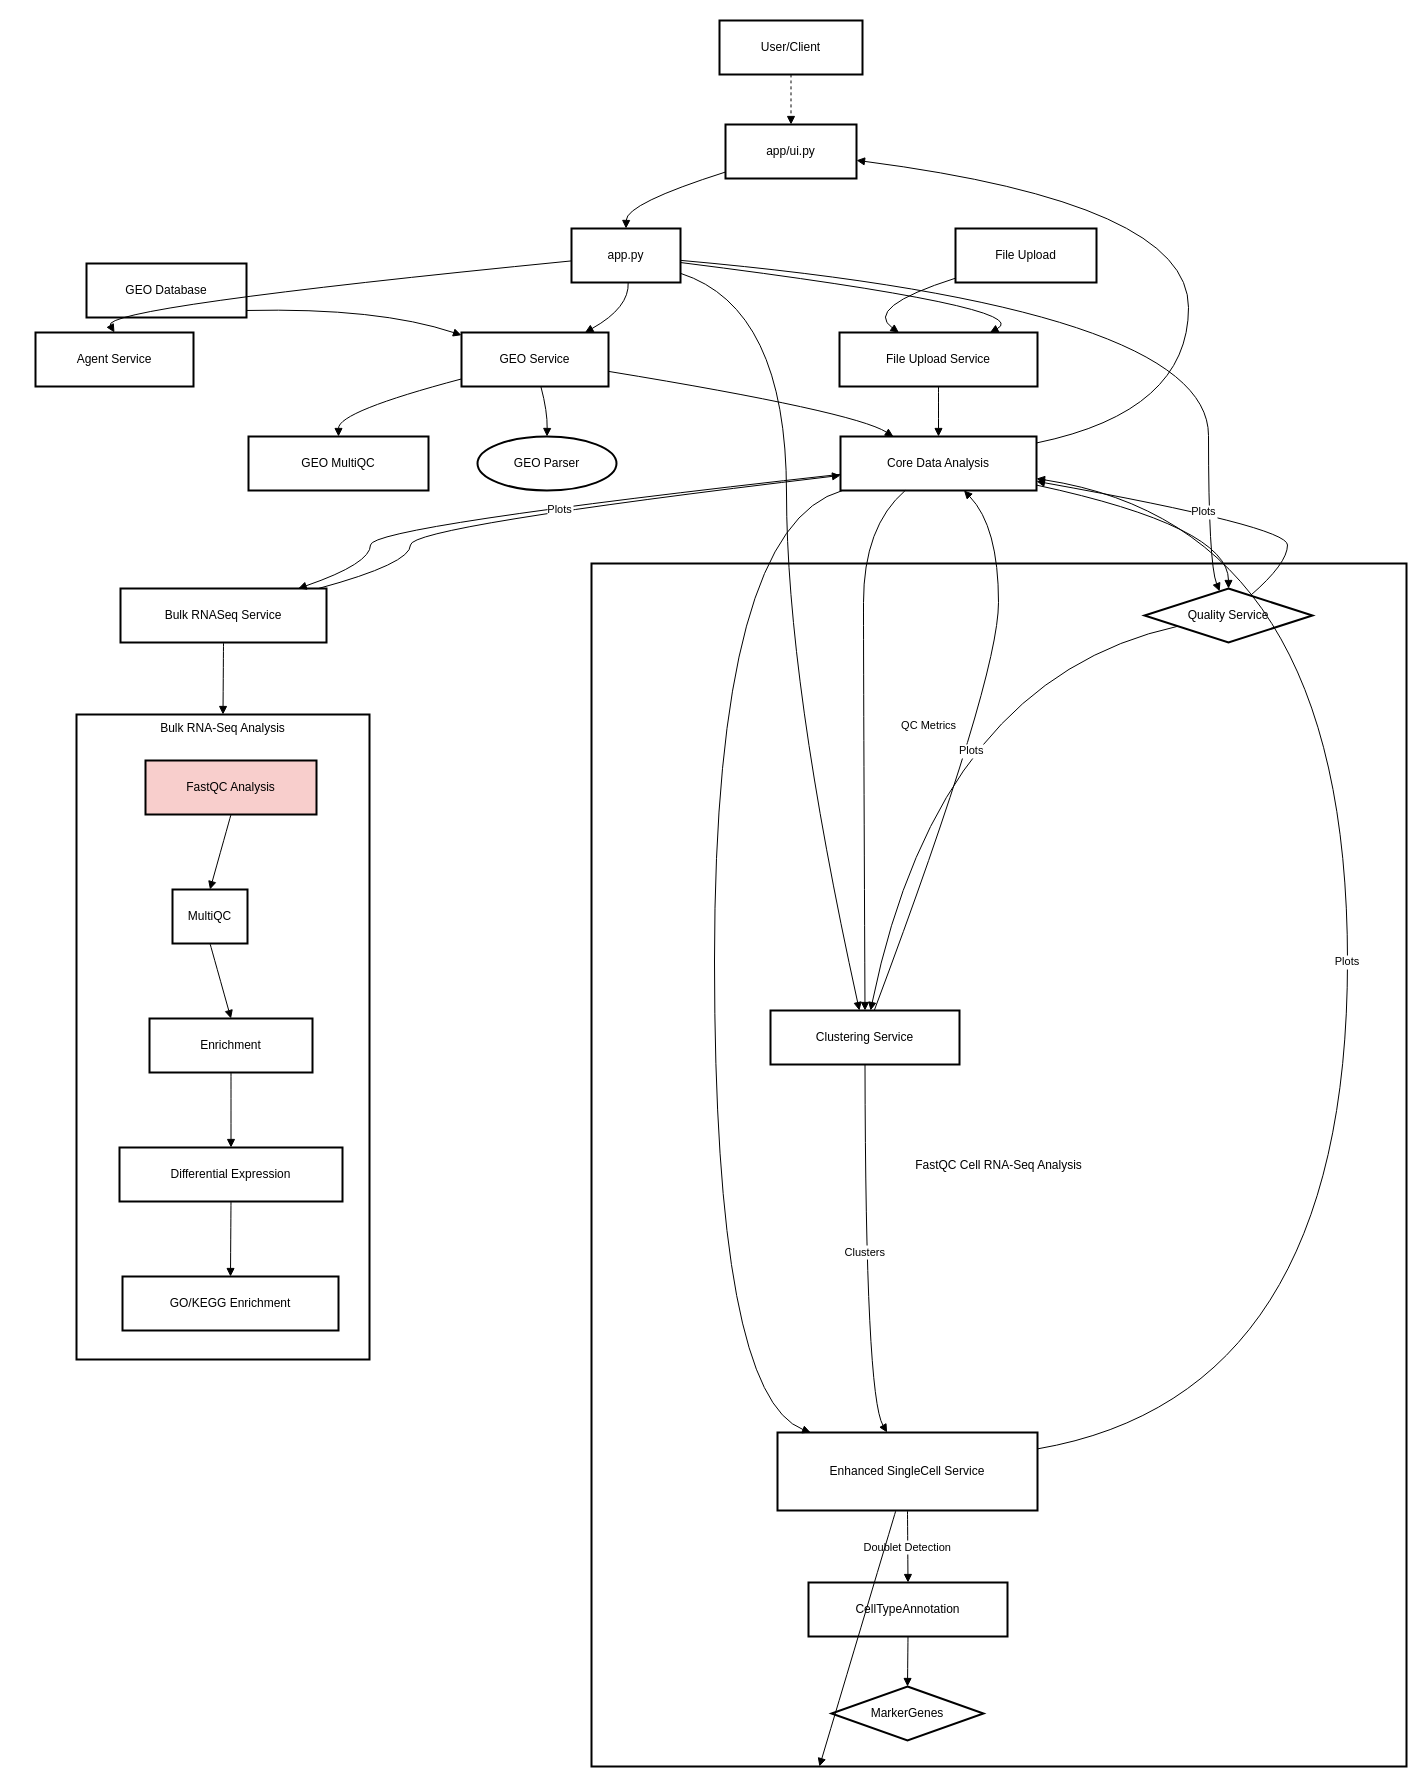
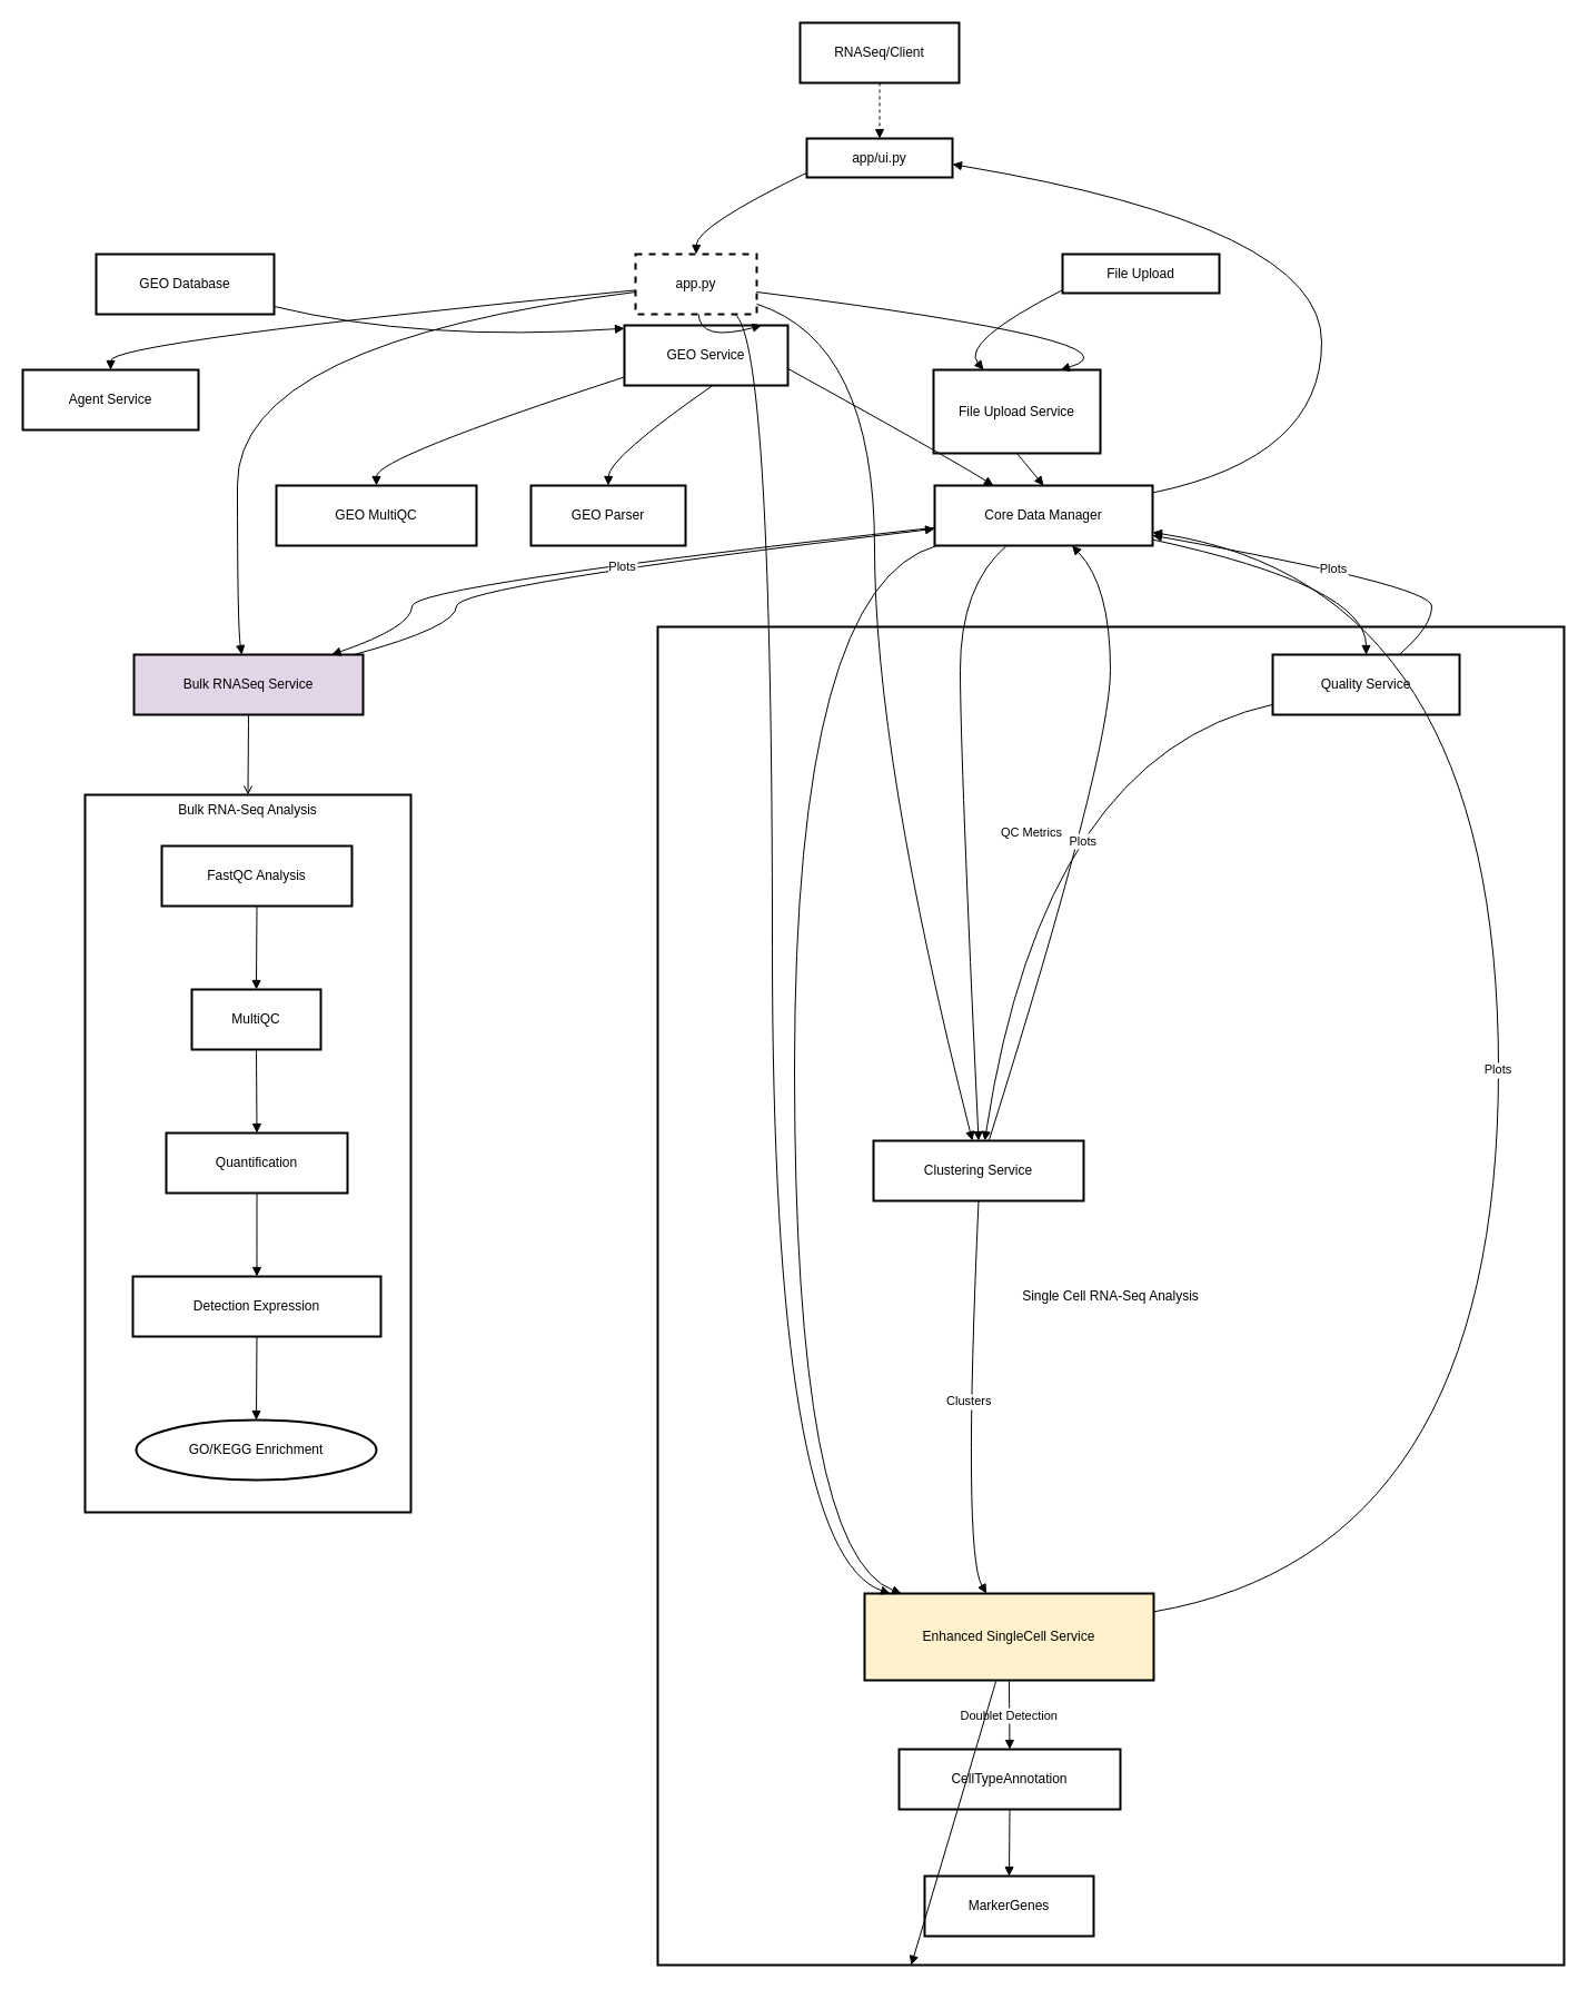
- <mxCell id="13" value="User/Client" style="whiteSpace=wrap;strokeWidth=2;" vertex="1" parent="1"><mxGeometry x="719" y="20" width="143" height="54" as="geometry" /></mxCell>
+ <mxCell id="13" value="RNASeq/Client" style="whiteSpace=wrap;strokeWidth=2;" vertex="1" parent="1"><mxGeometry x="719" y="20" width="143" height="54" as="geometry" /></mxCell>
- <mxCell id="14" value="app/ui.py" style="whiteSpace=wrap;strokeWidth=2;" vertex="1" parent="1"><mxGeometry x="725" y="124" width="131" height="54" as="geometry" /></mxCell>
+ <mxCell id="14" value="app/ui.py" style="whiteSpace=wrap;strokeWidth=2;" vertex="1" parent="1"><mxGeometry x="725" y="124" width="131" height="35" as="geometry" /></mxCell>
- <mxCell id="15" value="app.py" style="whiteSpace=wrap;strokeWidth=2;" vertex="1" parent="1"><mxGeometry x="571" y="228" width="109" height="54" as="geometry" /></mxCell>
+ <mxCell id="15" value="app.py" style="whiteSpace=wrap;strokeWidth=2;dashed=1;" vertex="1" parent="1"><mxGeometry x="571" y="228" width="109" height="54" as="geometry" /></mxCell>
- <mxCell id="20" value="File Upload" style="whiteSpace=wrap;strokeWidth=2;" vertex="1" parent="1"><mxGeometry x="955" y="228" width="141" height="54" as="geometry" /></mxCell>
+ <mxCell id="20" value="File Upload" style="whiteSpace=wrap;strokeWidth=2;" vertex="1" parent="1"><mxGeometry x="955" y="228" width="141" height="35" as="geometry" /></mxCell>
- <mxCell id="18" value="GEO Database" style="whiteSpace=wrap;strokeWidth=2;" vertex="1" parent="1"><mxGeometry x="86" y="263" width="160" height="54" as="geometry" /></mxCell>
+ <mxCell id="18" value="GEO Database" style="whiteSpace=wrap;strokeWidth=2;" vertex="1" parent="1"><mxGeometry x="86" y="228" width="160" height="54" as="geometry" /></mxCell>
- <mxCell id="36" value="" style="curved=1;startArrow=none;endArrow=block;exitX=1;exitY=0.59;entryX=0.44;entryY=-0.01;rounded=0;" edge="1" parent="1" source="15" target="22"><mxGeometry relative="1" as="geometry"><Array as="points"><mxPoint x="1208" y="307" /><mxPoint x="1208" y="563" /></Array></mxGeometry></mxCell>
- <mxCell id="16" value="Agent Service" style="whiteSpace=wrap;strokeWidth=2;" vertex="1" parent="1"><mxGeometry x="35" y="332" width="158" height="54" as="geometry" /></mxCell>
+ <mxCell id="16" value="Agent Service" style="whiteSpace=wrap;strokeWidth=2;" vertex="1" parent="1"><mxGeometry x="20" y="332" width="158" height="54" as="geometry" /></mxCell>
- <mxCell id="19" value="GEO Service" style="whiteSpace=wrap;strokeWidth=2;" vertex="1" parent="1"><mxGeometry x="461" y="332" width="147" height="54" as="geometry" /></mxCell>
+ <mxCell id="19" value="GEO Service" style="whiteSpace=wrap;strokeWidth=2;" vertex="1" parent="1"><mxGeometry x="561" y="292" width="147" height="54" as="geometry" /></mxCell>
- <mxCell id="21" value="File Upload Service" style="whiteSpace=wrap;strokeWidth=2;" vertex="1" parent="1"><mxGeometry x="839" y="332" width="198" height="54" as="geometry" /></mxCell>
+ <mxCell id="21" value="File Upload Service" style="whiteSpace=wrap;strokeWidth=2;" vertex="1" parent="1"><mxGeometry x="839" y="332" width="150" height="75" as="geometry" /></mxCell>
+ <mxCell id="39" value="" style="curved=1;startArrow=none;endArrow=block;exitX=0;exitY=0.63;entryX=0.47;entryY=-0.01;rounded=0;" edge="1" parent="1" source="15" target="25"><mxGeometry relative="1" as="geometry"><Array as="points"><mxPoint x="213" y="307" /><mxPoint x="213" y="563" /></Array></mxGeometry></mxCell>
- <mxCell id="27" value="GEO Parser" style="ellipse;whiteSpace=wrap;strokeWidth=2;" vertex="1" parent="1"><mxGeometry x="477" y="436" width="139" height="54" as="geometry" /></mxCell>
+ <mxCell id="27" value="GEO Parser" style="whiteSpace=wrap;strokeWidth=2;" vertex="1" parent="1"><mxGeometry x="477" y="436" width="139" height="54" as="geometry" /></mxCell>
- <mxCell id="17" value="Core Data Analysis" style="whiteSpace=wrap;strokeWidth=2;" vertex="1" parent="1"><mxGeometry x="840" y="436" width="196" height="54" as="geometry" /></mxCell>
+ <mxCell id="17" value="Core Data Manager" style="whiteSpace=wrap;strokeWidth=2;" vertex="1" parent="1"><mxGeometry x="840" y="436" width="196" height="54" as="geometry" /></mxCell>
- <mxCell id="25" value="Bulk RNASeq Service" style="whiteSpace=wrap;strokeWidth=2;" vertex="1" parent="1"><mxGeometry x="120" y="588" width="206" height="54" as="geometry" /></mxCell>
+ <mxCell id="25" value="Bulk RNASeq Service" style="whiteSpace=wrap;strokeWidth=2;fillColor=#e1d5e7;" vertex="1" parent="1"><mxGeometry x="120" y="588" width="206" height="54" as="geometry" /></mxCell>
- <mxCell id="22" value="Quality Service" style="rhombus;whiteSpace=wrap;strokeWidth=2;" vertex="1" parent="1"><mxGeometry x="1144" y="588" width="168" height="54" as="geometry" /></mxCell>
+ <mxCell id="22" value="Quality Service" style="whiteSpace=wrap;strokeWidth=2;" vertex="1" parent="1"><mxGeometry x="1144" y="588" width="168" height="54" as="geometry" /></mxCell>
- <mxCell id="58" value="" style="curved=1;startArrow=none;endArrow=block;exitX=0.5;exitY=0.99;entryX=0.5;entryY=0;rounded=0;" edge="1" parent="1" source="25" target="2"><mxGeometry relative="1" as="geometry"><Array as="points" /></mxGeometry></mxCell>
+ <mxCell id="58" value="" style="curved=1;startArrow=none;endArrow=open;exitX=0.5;exitY=0.99;entryX=0.5;entryY=0;rounded=0;" edge="1" parent="1" source="25" target="2"><mxGeometry relative="1" as="geometry"><Array as="points" /></mxGeometry></mxCell>
- <mxCell id="3" value="FastQC Analysis" style="whiteSpace=wrap;strokeWidth=2;fillColor=#f8cecc;" vertex="1" parent="2"><mxGeometry x="69" y="46" width="171" height="54" as="geometry" /></mxCell>
+ <mxCell id="3" value="FastQC Analysis" style="whiteSpace=wrap;strokeWidth=2;" vertex="1" parent="2"><mxGeometry x="69" y="46" width="171" height="54" as="geometry" /></mxCell>
+ <mxCell id="38" value="" style="curved=1;startArrow=none;endArrow=block;exitX=0.82;exitY=1;entryX=0.08;entryY=-0.01;rounded=0;" edge="1" parent="1" source="15" target="24"><mxGeometry relative="1" as="geometry"><Array as="points"><mxPoint x="694" y="307" /><mxPoint x="694" y="1395" /></Array></mxGeometry></mxCell>
- <mxCell id="4" value="MultiQC" style="whiteSpace=wrap;strokeWidth=2;" vertex="1" parent="2"><mxGeometry x="96" y="175" width="75" height="54" as="geometry" /></mxCell>
+ <mxCell id="4" value="MultiQC" style="whiteSpace=wrap;strokeWidth=2;" vertex="1" parent="2"><mxGeometry x="96" y="175" width="116" height="54" as="geometry" /></mxCell>
- <mxCell id="23" value="Clustering Service" style="whiteSpace=wrap;strokeWidth=2;" vertex="1" parent="1"><mxGeometry x="770" y="1010" width="189" height="54" as="geometry" /></mxCell>
+ <mxCell id="23" value="Clustering Service" style="whiteSpace=wrap;strokeWidth=2;" vertex="1" parent="1"><mxGeometry x="785" y="1025" width="189" height="54" as="geometry" /></mxCell>
- <mxCell id="5" value="Enrichment" style="whiteSpace=wrap;strokeWidth=2;" vertex="1" parent="2"><mxGeometry x="73" y="304" width="163" height="54" as="geometry" /></mxCell>
+ <mxCell id="5" value="Quantification" style="whiteSpace=wrap;strokeWidth=2;" vertex="1" parent="2"><mxGeometry x="73" y="304" width="163" height="54" as="geometry" /></mxCell>
- <mxCell id="12" value="FastQC Cell RNA-Seq Analysis" style="whiteSpace=wrap;strokeWidth=2;" vertex="1" parent="1"><mxGeometry x="591" y="563" width="815" height="1203" as="geometry" /></mxCell>
+ <mxCell id="12" value="Single Cell RNA-Seq Analysis" style="whiteSpace=wrap;strokeWidth=2;" vertex="1" parent="1"><mxGeometry x="591" y="563" width="815" height="1203" as="geometry" /></mxCell>
- <mxCell id="6" value="Differential Expression" style="whiteSpace=wrap;strokeWidth=2;" vertex="1" parent="2"><mxGeometry x="43" y="433" width="223" height="54" as="geometry" /></mxCell>
+ <mxCell id="6" value="Detection Expression" style="whiteSpace=wrap;strokeWidth=2;" vertex="1" parent="2"><mxGeometry x="43" y="433" width="223" height="54" as="geometry" /></mxCell>
- <mxCell id="7" value="GO/KEGG Enrichment" style="whiteSpace=wrap;strokeWidth=2;" vertex="1" parent="2"><mxGeometry x="46" y="562" width="216" height="54" as="geometry" /></mxCell>
+ <mxCell id="7" value="GO/KEGG Enrichment" style="ellipse;whiteSpace=wrap;strokeWidth=2;" vertex="1" parent="2"><mxGeometry x="46" y="562" width="216" height="54" as="geometry" /></mxCell>
- <mxCell id="24" value="Enhanced SingleCell Service" style="whiteSpace=wrap;strokeWidth=2;" vertex="1" parent="1"><mxGeometry x="777" y="1432" width="260" height="78" as="geometry" /></mxCell>
+ <mxCell id="24" value="Enhanced SingleCell Service" style="whiteSpace=wrap;strokeWidth=2;fillColor=#fff2cc;" vertex="1" parent="1"><mxGeometry x="777" y="1432" width="260" height="78" as="geometry" /></mxCell>
- <mxCell id="28" value="CellTypeAnnotation" style="whiteSpace=wrap;strokeWidth=2;" vertex="1" parent="1"><mxGeometry x="808" y="1582" width="199" height="54" as="geometry" /></mxCell>
+ <mxCell id="28" value="CellTypeAnnotation" style="whiteSpace=wrap;strokeWidth=2;" vertex="1" parent="1"><mxGeometry x="808" y="1572" width="199" height="54" as="geometry" /></mxCell>
- <mxCell id="29" value="MarkerGenes" style="rhombus;whiteSpace=wrap;strokeWidth=2;" vertex="1" parent="1"><mxGeometry x="831" y="1686" width="152" height="54" as="geometry" /></mxCell>
+ <mxCell id="29" value="MarkerGenes" style="whiteSpace=wrap;strokeWidth=2;" vertex="1" parent="1"><mxGeometry x="831" y="1686" width="152" height="54" as="geometry" /></mxCell>
